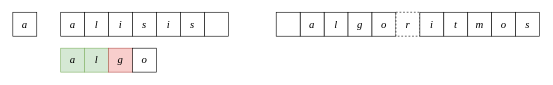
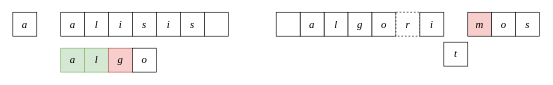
- <mxCell id="17" value="&lt;font face=&quot;cm&quot; style=&quot;font-size: 18px&quot;&gt;&lt;i&gt;t&lt;/i&gt;&lt;/font&gt;" style="whiteSpace=wrap;html=1;aspect=fixed;" parent="1" vertex="1"><mxGeometry x="740" y="20" width="40" height="40" as="geometry" /></mxCell>
+ <mxCell id="17" value="&lt;font face=&quot;cm&quot; style=&quot;font-size: 18px&quot;&gt;&lt;i&gt;t&lt;/i&gt;&lt;/font&gt;" style="whiteSpace=wrap;html=1;aspect=fixed;" parent="1" vertex="1"><mxGeometry x="740" y="70" width="40" height="40" as="geometry" /></mxCell>
- <mxCell id="18" value="&lt;font face=&quot;cm&quot; style=&quot;font-size: 18px&quot;&gt;&lt;i&gt;m&lt;/i&gt;&lt;/font&gt;" style="whiteSpace=wrap;html=1;aspect=fixed;" parent="1" vertex="1"><mxGeometry x="780" y="20" width="40" height="40" as="geometry" /></mxCell>
+ <mxCell id="18" value="&lt;font face=&quot;cm&quot; style=&quot;font-size: 18px&quot;&gt;&lt;i&gt;m&lt;/i&gt;&lt;/font&gt;" style="whiteSpace=wrap;html=1;aspect=fixed;fillColor=#f8cecc;" parent="1" vertex="1"><mxGeometry x="780" y="20" width="40" height="40" as="geometry" /></mxCell>
